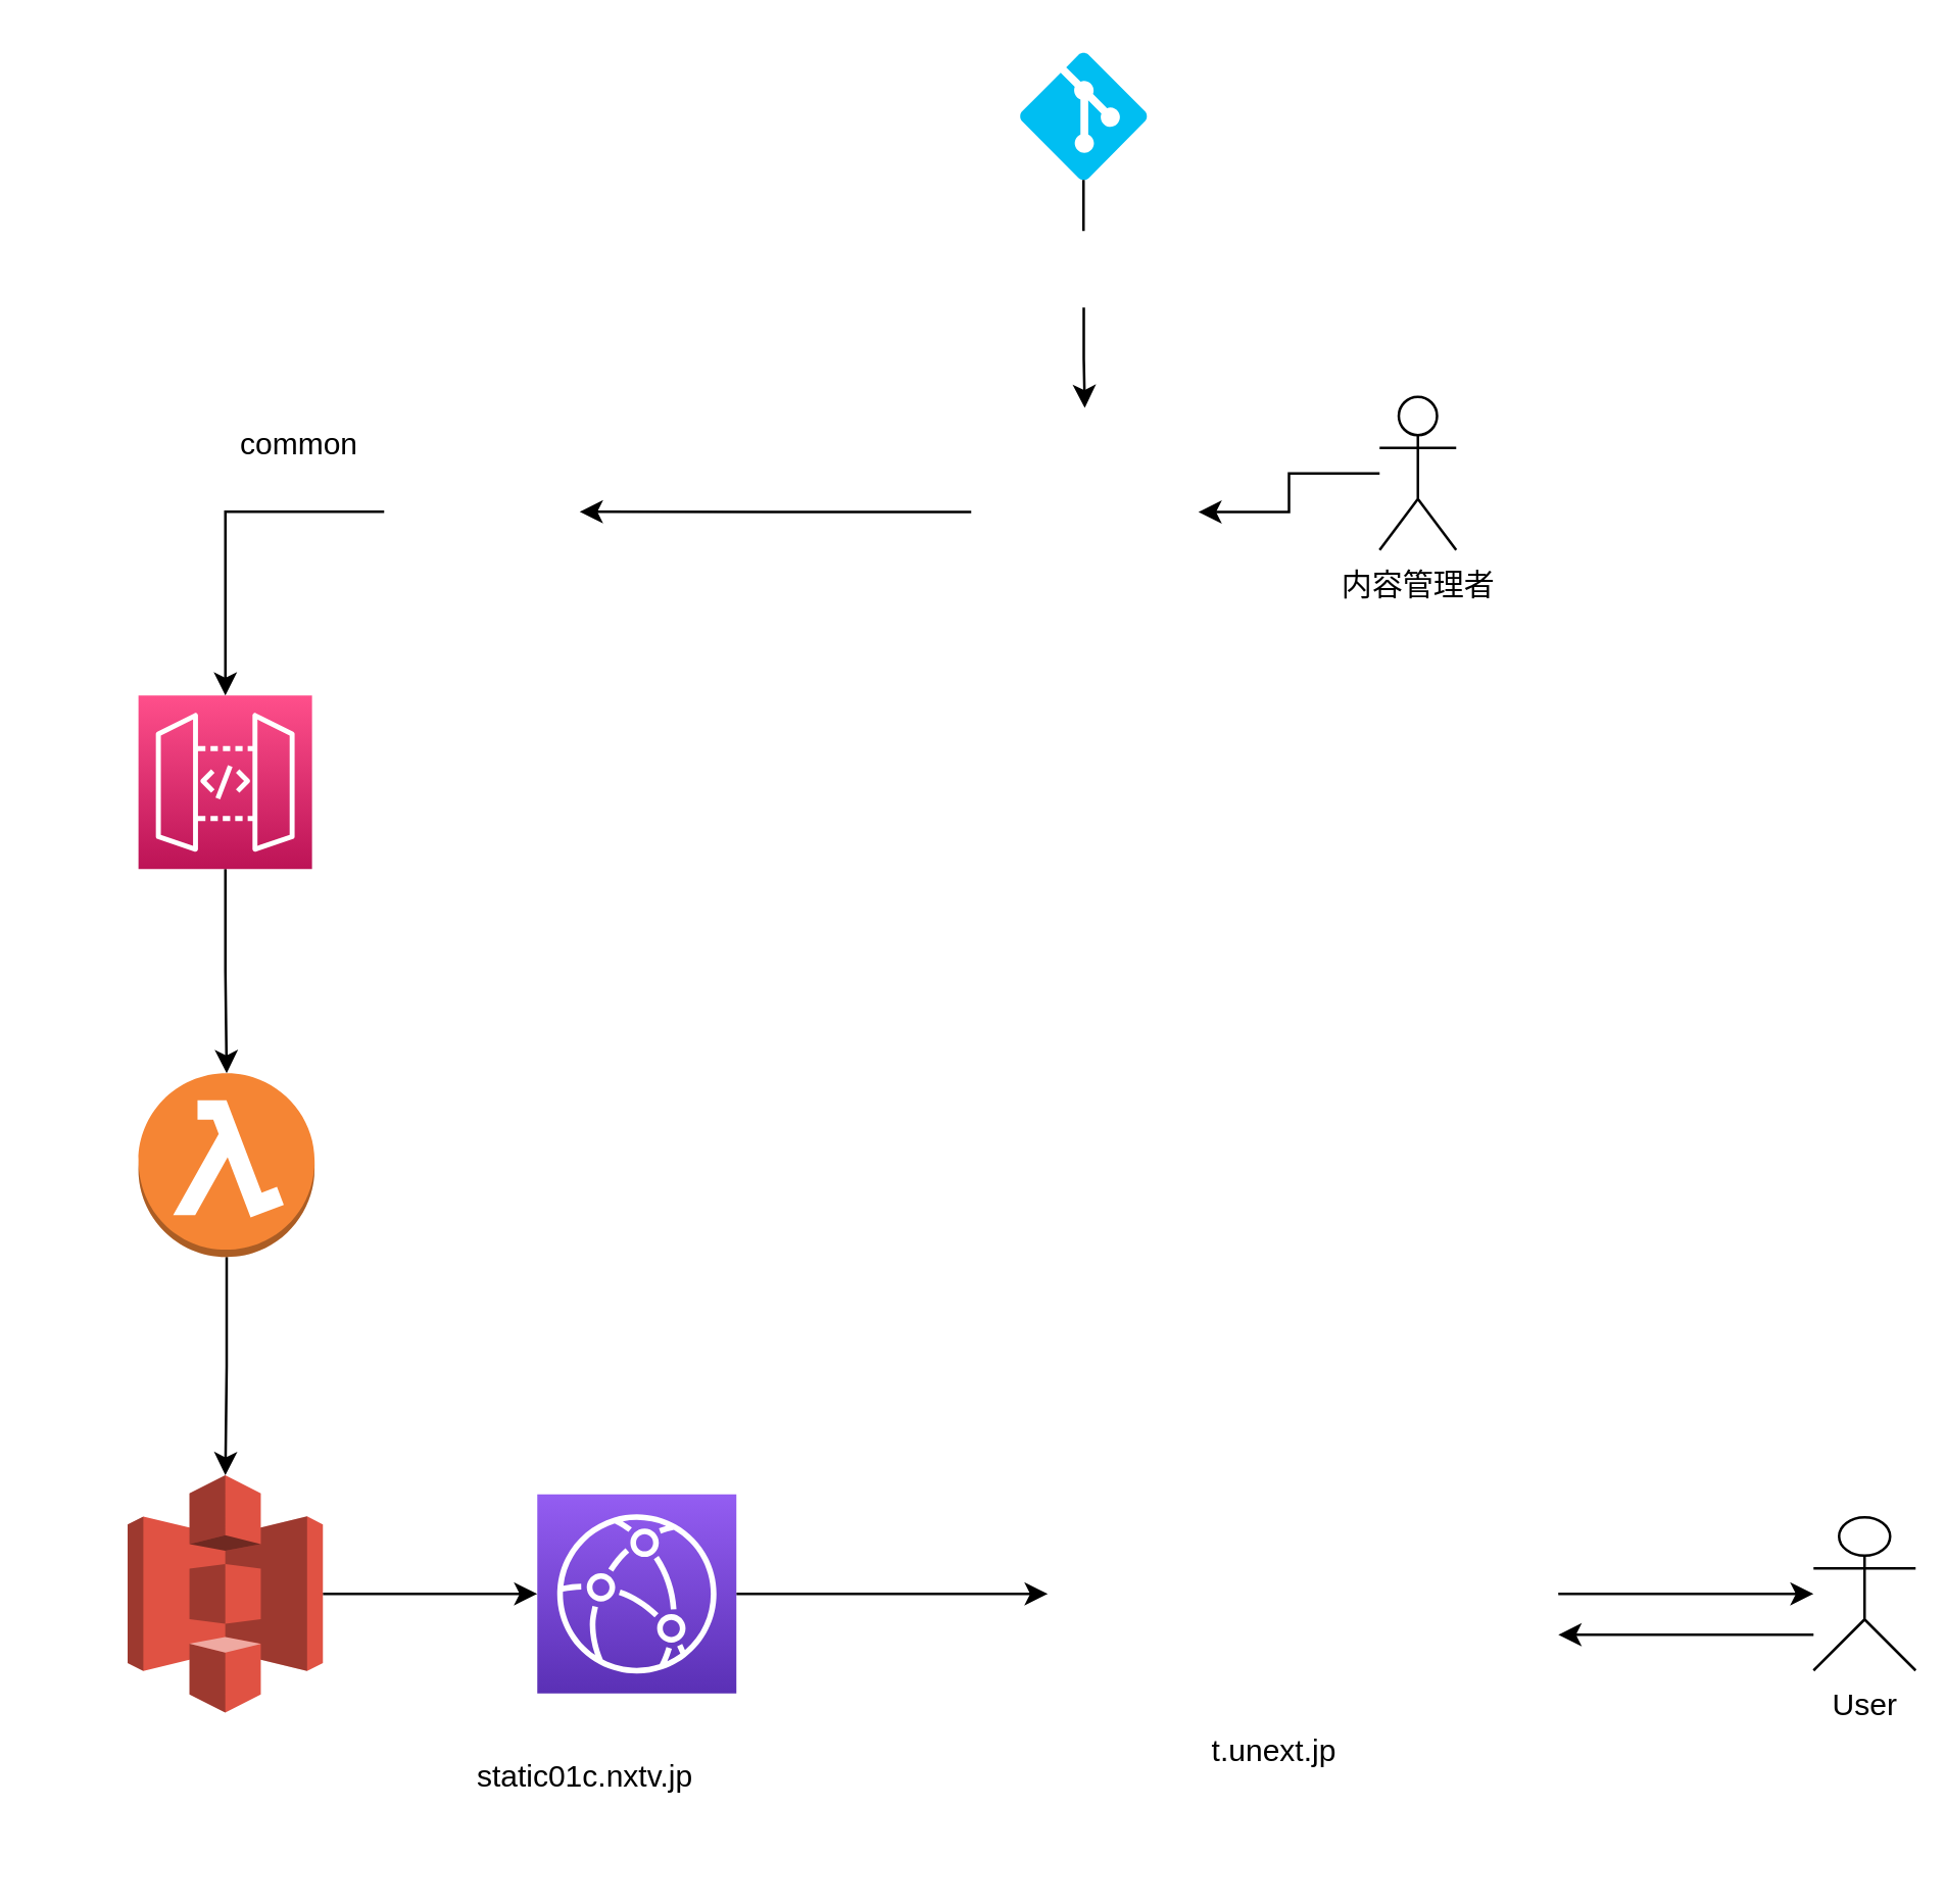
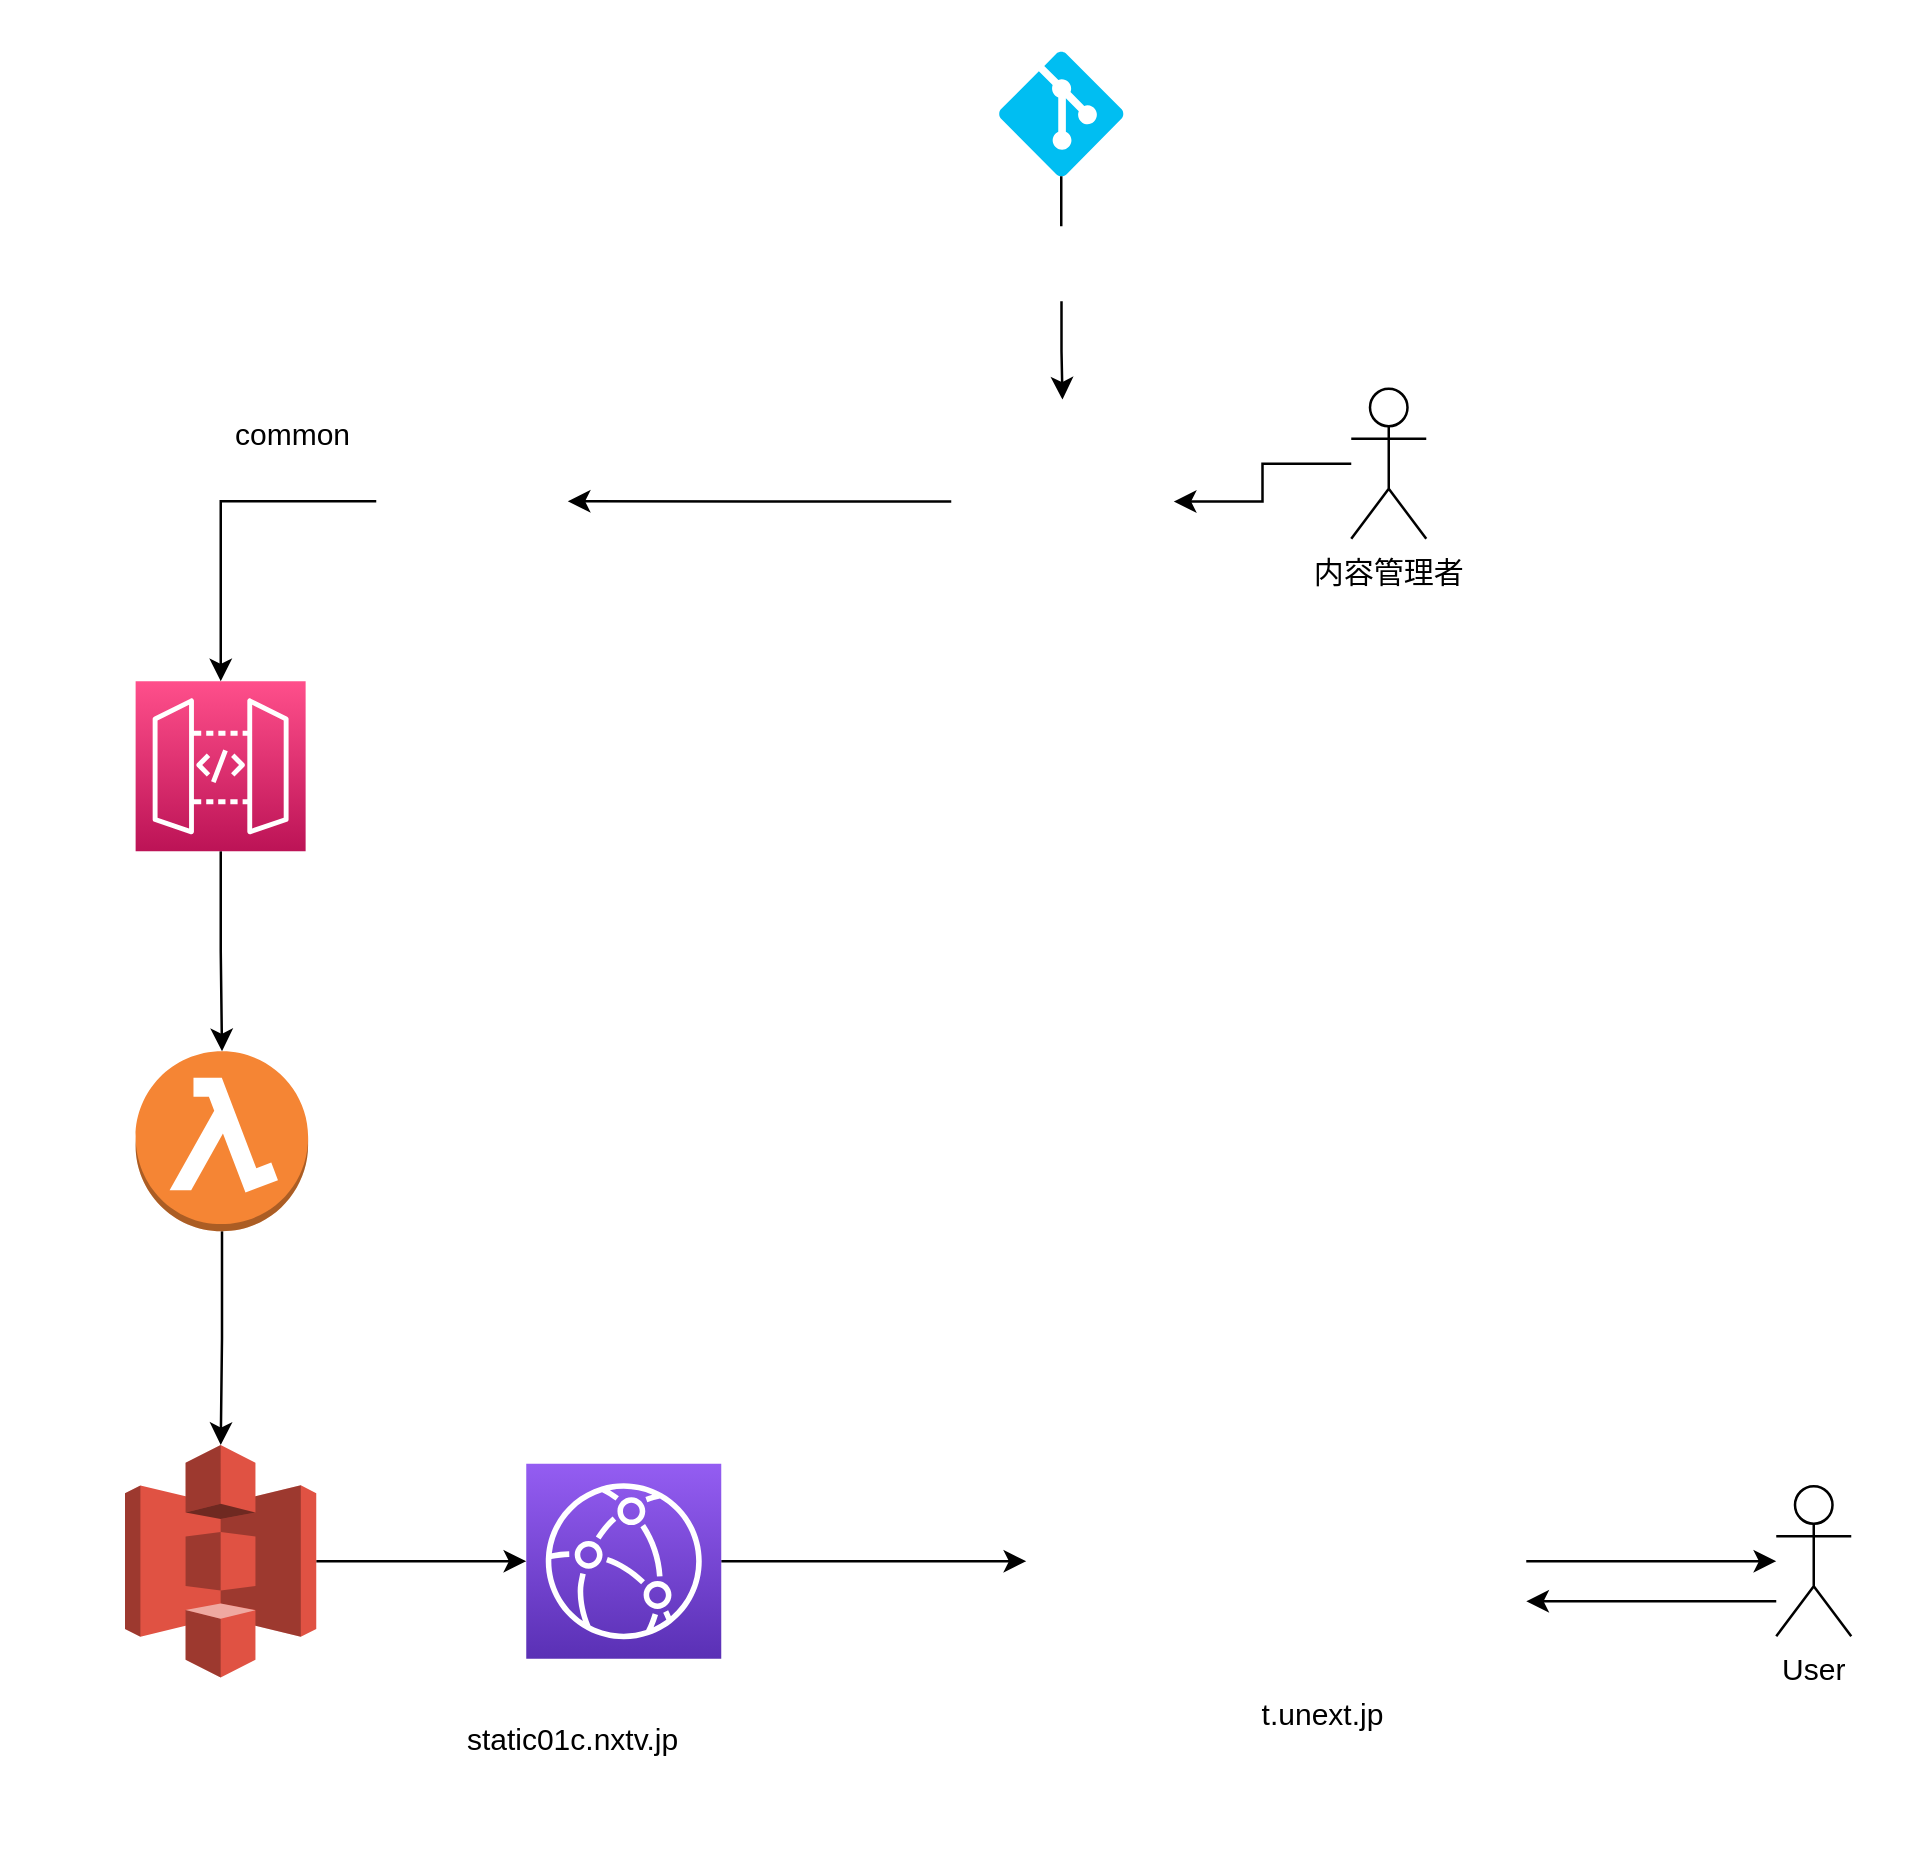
- <mxCell id="23" value="User&lt;br&gt;" style="shape=umlActor;verticalLabelPosition=bottom;verticalAlign=top;html=1;outlineConnect=0;" vertex="1" parent="1"><mxGeometry x="710" y="594" width="40" height="60" as="geometry" /></mxCell>
+ <mxCell id="23" value="User&lt;br&gt;" style="shape=umlActor;verticalLabelPosition=bottom;verticalAlign=top;html=1;outlineConnect=0;" vertex="1" parent="1"><mxGeometry x="710" y="594" width="30" height="60" as="geometry" /></mxCell>
- <mxCell id="28" value="t.unext.jp" style="text;html=1;strokeColor=none;fillColor=none;align=center;verticalAlign=middle;whiteSpace=wrap;rounded=0;" vertex="1" parent="1"><mxGeometry x="469" y="671" width="60" height="30" as="geometry" /></mxCell>
+ <mxCell id="28" value="t.unext.jp" style="text;html=1;strokeColor=none;fillColor=none;align=center;verticalAlign=middle;whiteSpace=wrap;rounded=0;" vertex="1" parent="1"><mxGeometry x="499" y="671" width="60" height="30" as="geometry" /></mxCell>
